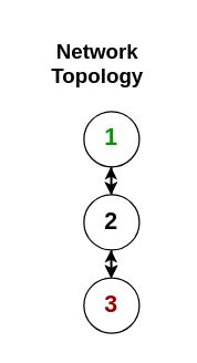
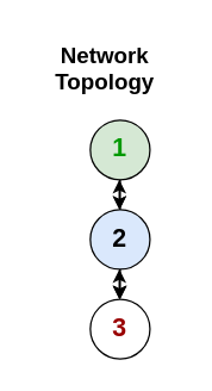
- <mxCell id="3" value="1" style="ellipse;whiteSpace=wrap;html=1;fontSize=17;fontStyle=1;fontColor=#009900;" parent="1" vertex="1"><mxGeometry x="60" y="80" width="40" height="40" as="geometry" /></mxCell>
+ <mxCell id="3" value="1" style="ellipse;whiteSpace=wrap;html=1;fontSize=17;fontStyle=1;fontColor=#009900;fillColor=#d5e8d4;" parent="1" vertex="1"><mxGeometry x="60" y="80" width="40" height="40" as="geometry" /></mxCell>
- <mxCell id="5" value="2" style="ellipse;whiteSpace=wrap;html=1;fontSize=17;fontStyle=1" parent="1" vertex="1"><mxGeometry x="60" y="140" width="40" height="40" as="geometry" /></mxCell>
+ <mxCell id="5" value="2" style="ellipse;whiteSpace=wrap;html=1;fontSize=17;fontStyle=1;fillColor=#dae8fc;" parent="1" vertex="1"><mxGeometry x="60" y="140" width="40" height="40" as="geometry" /></mxCell>
